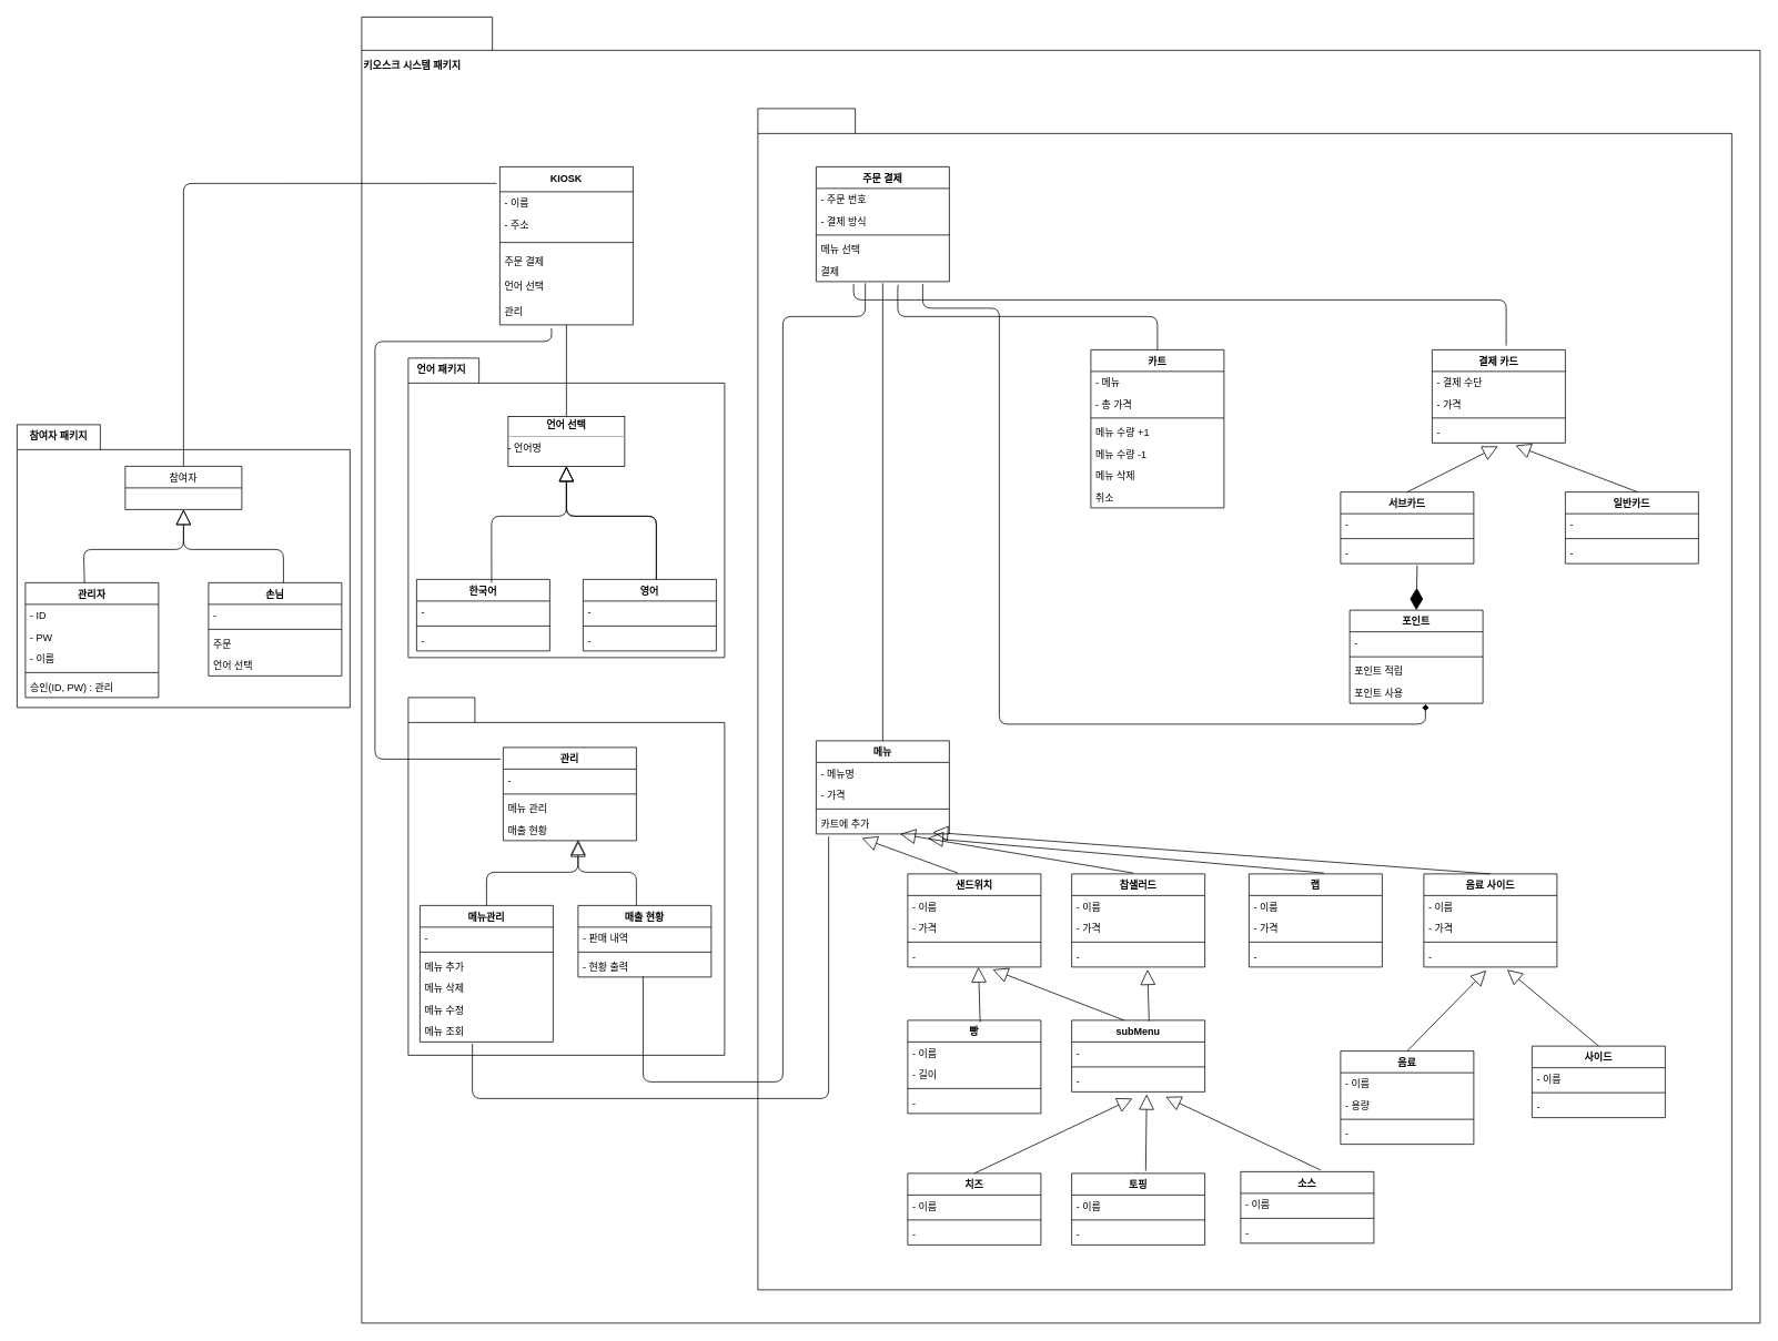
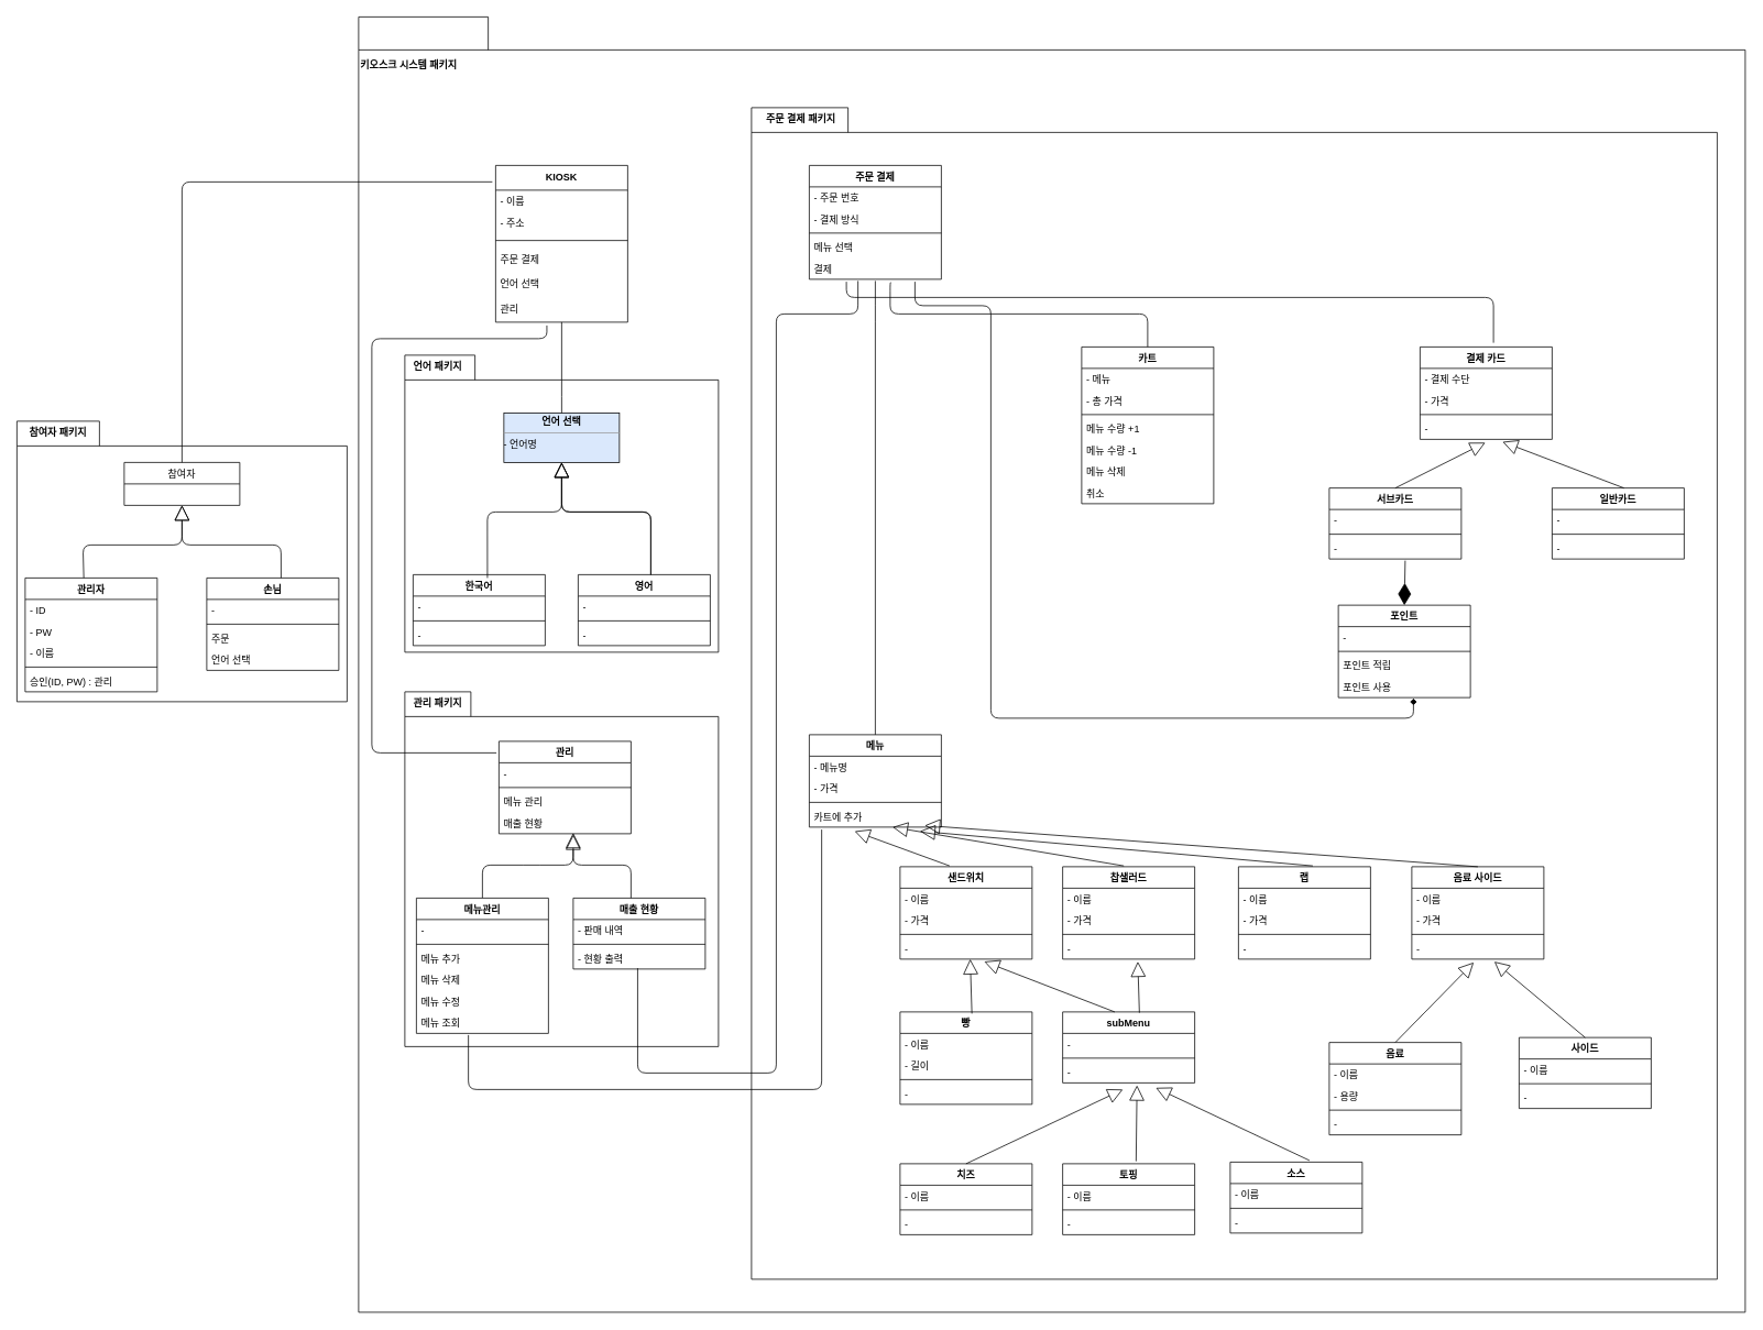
+ <mxCell id="172" value="주문 결제 패키지" style="text;align=center;fontStyle=1;verticalAlign=middle;spacingLeft=3;spacingRight=3;strokeColor=none;rotatable=0;points=[[0,0.5],[1,0.5]];portConstraint=eastwest;" parent="1" vertex="1"><mxGeometry x="930" y="130" width="80" height="26" as="geometry" /></mxCell>
- <mxCell id="29" value="&lt;p style=&quot;margin: 0px ; margin-top: 4px ; text-align: center&quot;&gt;&lt;b&gt;언어 선택&lt;/b&gt;&lt;/p&gt;&lt;hr size=&quot;1&quot;&gt;&lt;div style=&quot;height: 2px&quot;&gt;- 언어명&lt;/div&gt;" style="verticalAlign=top;align=left;overflow=fill;fontSize=12;fontFamily=Helvetica;html=1;" parent="1" vertex="1"><mxGeometry x="610" y="500" width="140" height="60" as="geometry" /></mxCell>
+ <mxCell id="29" value="&lt;p style=&quot;margin: 0px ; margin-top: 4px ; text-align: center&quot;&gt;&lt;b&gt;언어 선택&lt;/b&gt;&lt;/p&gt;&lt;hr size=&quot;1&quot;&gt;&lt;div style=&quot;height: 2px&quot;&gt;- 언어명&lt;/div&gt;" style="verticalAlign=top;align=left;overflow=fill;fontSize=12;fontFamily=Helvetica;html=1;fillColor=#dae8fc;" parent="1" vertex="1"><mxGeometry x="610" y="500" width="140" height="60" as="geometry" /></mxCell>
+ <mxCell id="62" value="관리 패키지" style="text;align=center;fontStyle=1;verticalAlign=middle;spacingLeft=3;spacingRight=3;strokeColor=none;rotatable=0;points=[[0,0.5],[1,0.5]];portConstraint=eastwest;" parent="1" vertex="1"><mxGeometry x="490" y="838" width="80" height="26" as="geometry" /></mxCell>
